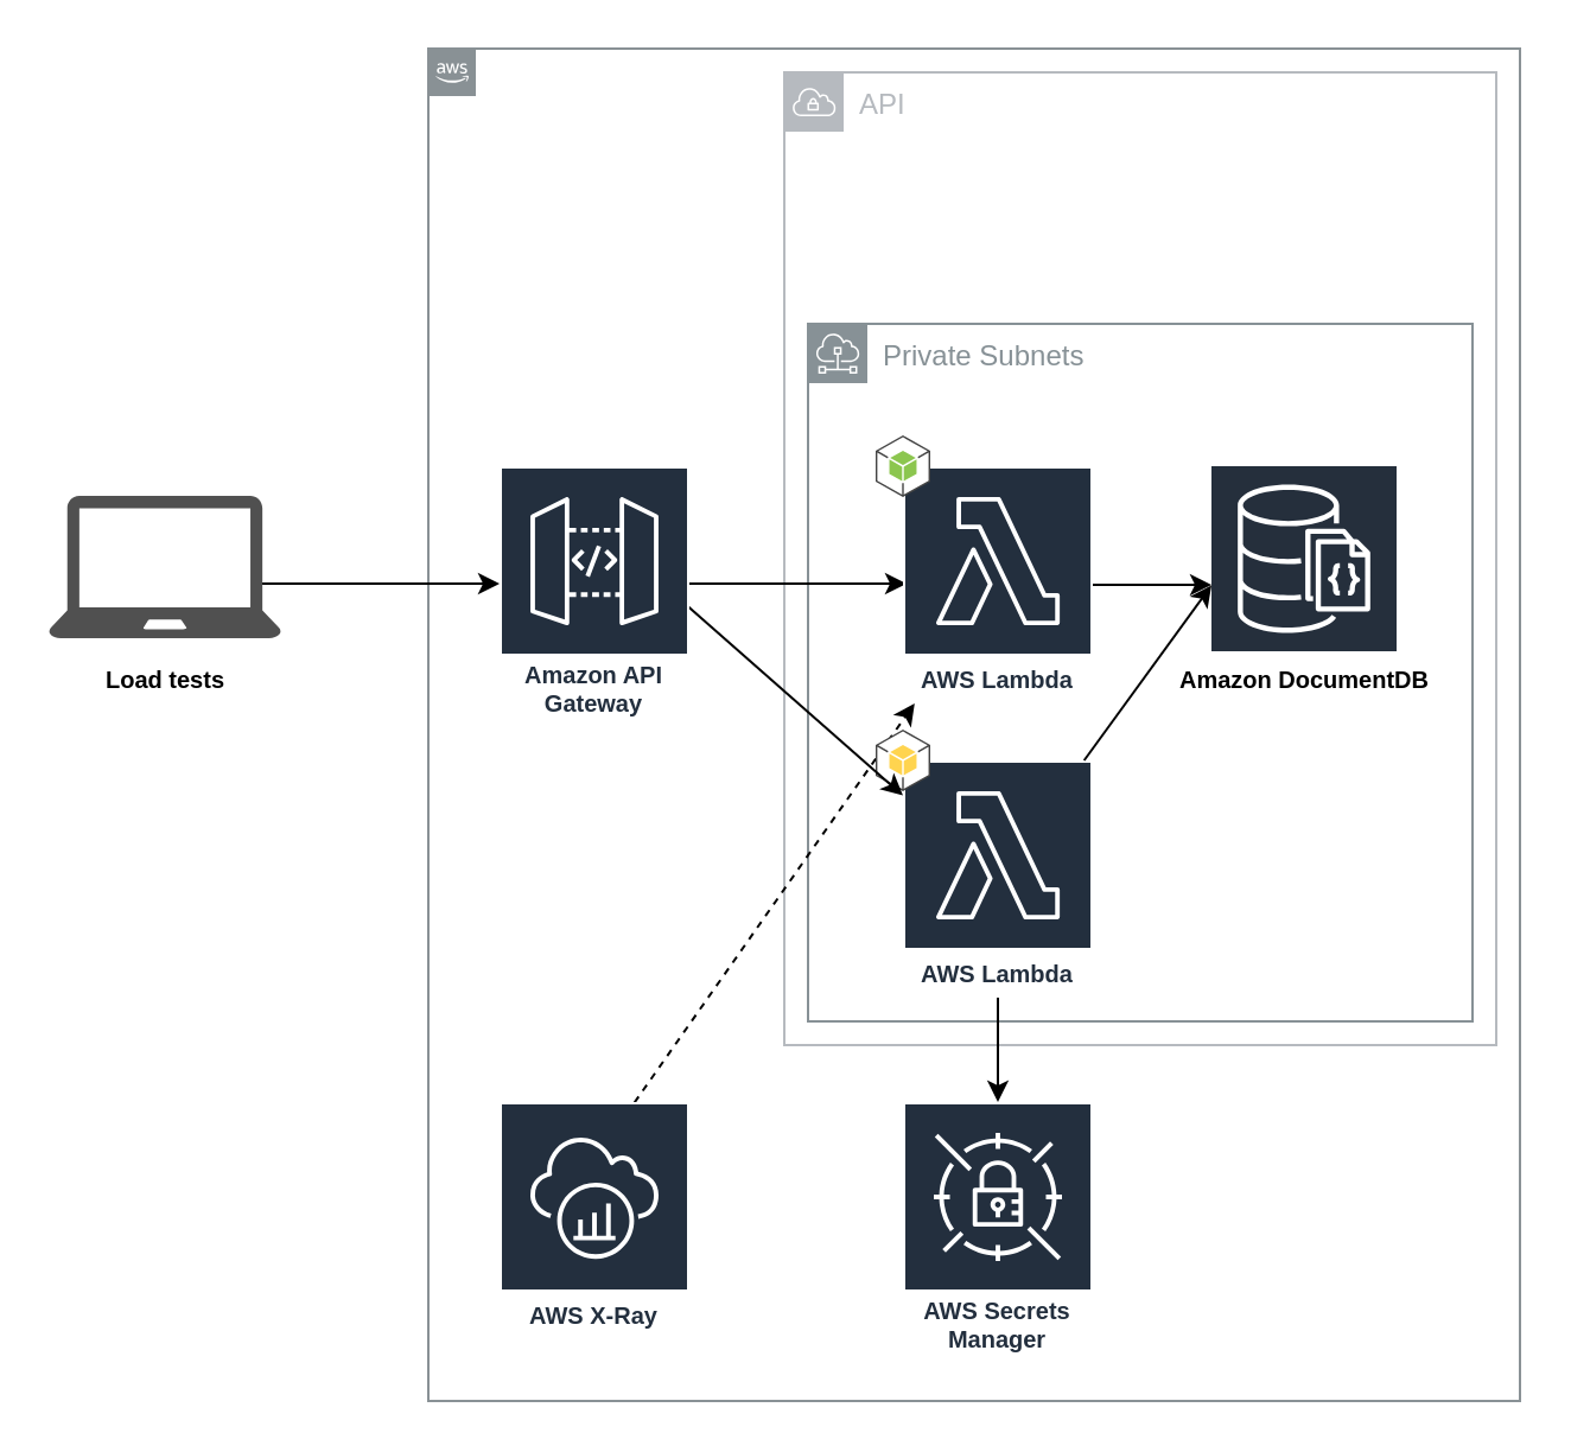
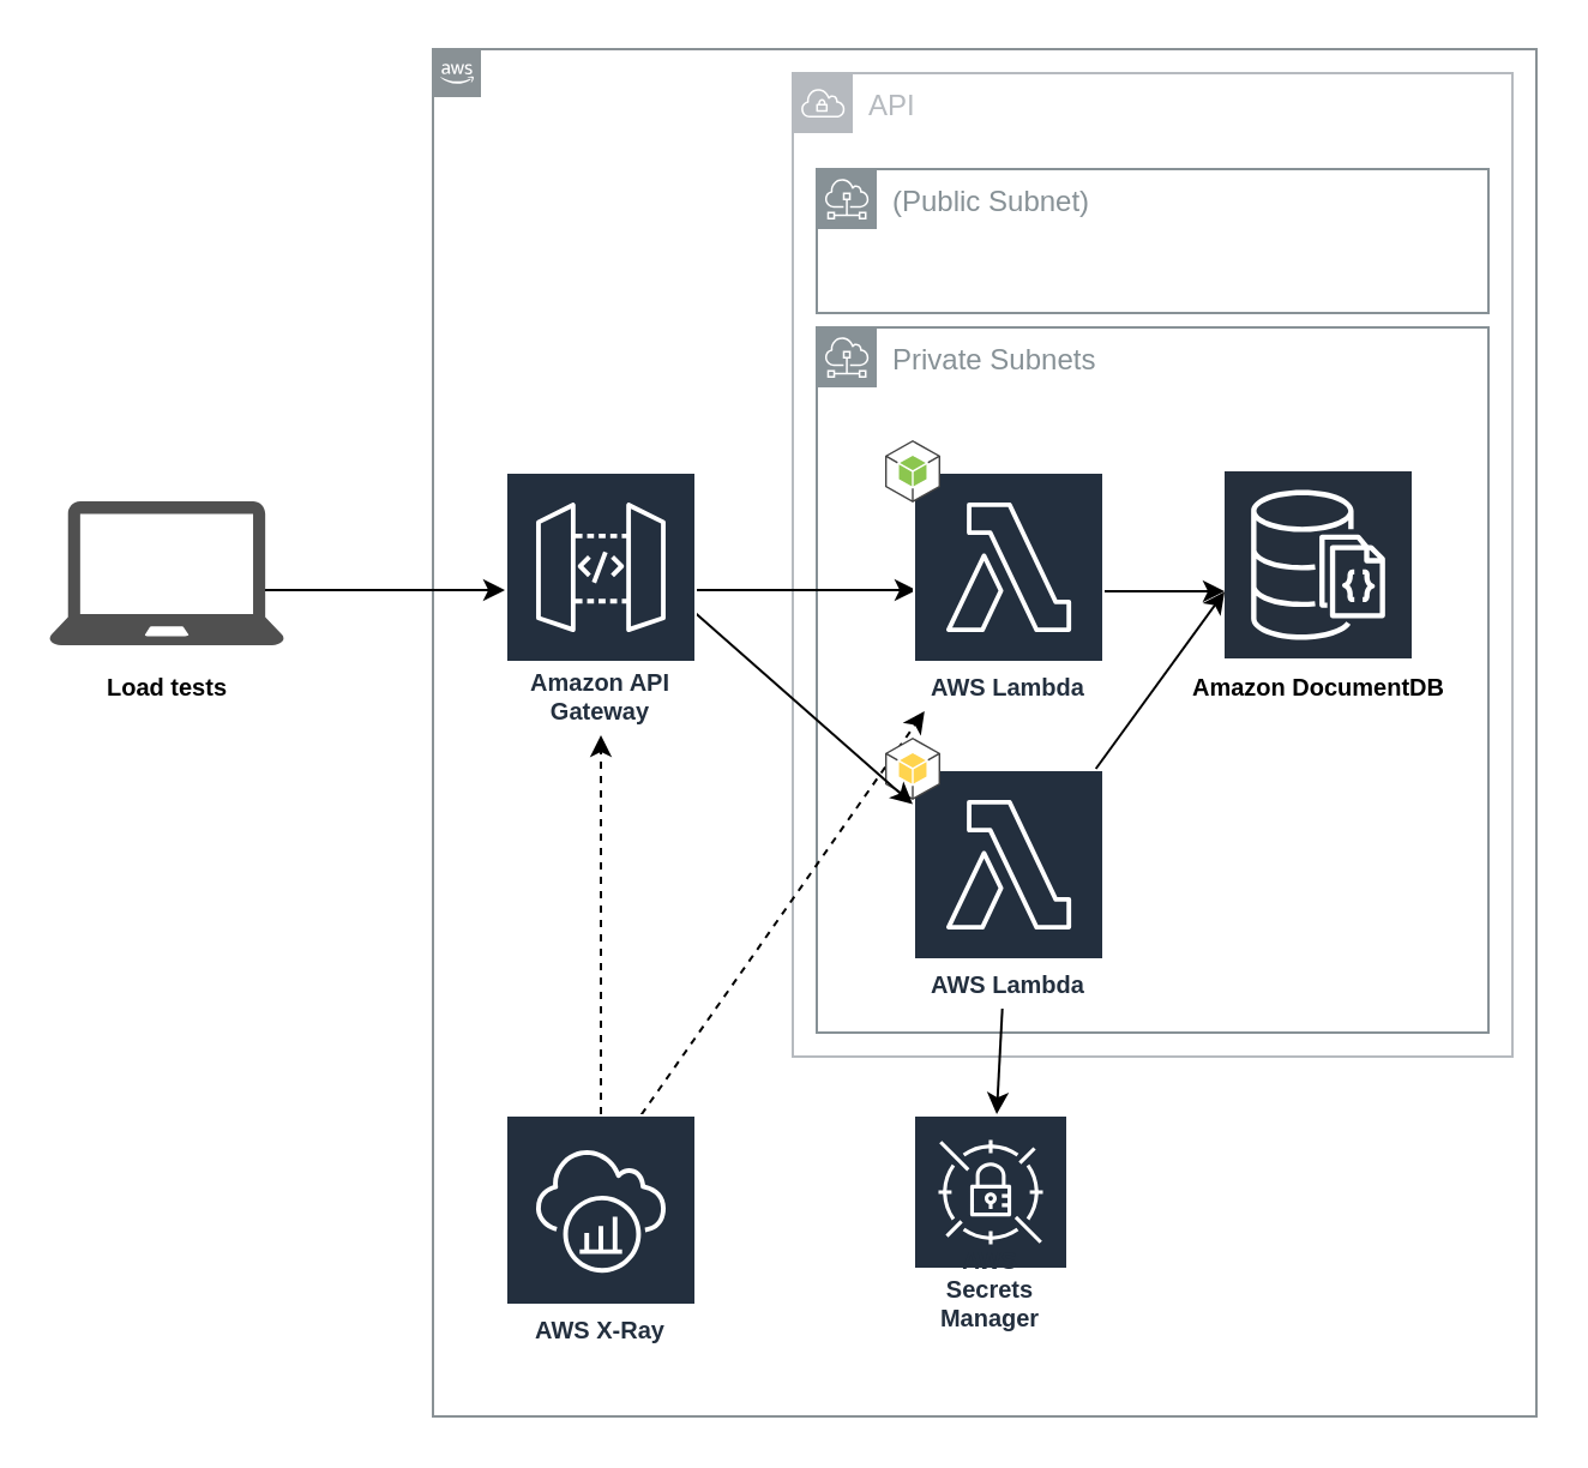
+ <mxCell id="3" value="(Public Subnet)" style="outlineConnect=0;gradientColor=none;html=1;whiteSpace=wrap;fontSize=12;fontStyle=0;shape=mxgraph.aws4.group;grIcon=mxgraph.aws4.group_subnet;strokeColor=#879196;fillColor=none;verticalAlign=top;align=left;spacingLeft=30;fontColor=#879196;dashed=0;" vertex="1" parent="1"><mxGeometry x="340" y="70" width="280" height="60" as="geometry" /></mxCell>
+ <mxCell id="22" value="" style="rounded=0;orthogonalLoop=1;jettySize=auto;html=1;fontSize=10;dashed=1;" edge="1" parent="1" source="13" target="21"><mxGeometry relative="1" as="geometry"><mxPoint x="288.5" y="255.5" as="sourcePoint" /><mxPoint x="390" y="344.806" as="targetPoint" /></mxGeometry></mxCell>
- <mxCell id="8" value="AWS Secrets Manager" style="outlineConnect=0;fontColor=#232F3E;gradientColor=none;strokeColor=#ffffff;fillColor=#232F3E;dashed=0;verticalLabelPosition=middle;verticalAlign=bottom;align=center;html=1;whiteSpace=wrap;fontSize=10;fontStyle=1;spacing=3;shape=mxgraph.aws4.productIcon;prIcon=mxgraph.aws4.secrets_manager;" vertex="1" parent="1"><mxGeometry x="380" y="464" width="80" height="110" as="geometry" /></mxCell>
+ <mxCell id="8" value="AWS Secrets Manager" style="outlineConnect=0;fontColor=#232F3E;gradientColor=none;strokeColor=#ffffff;fillColor=#232F3E;dashed=0;verticalLabelPosition=middle;verticalAlign=bottom;align=center;html=1;whiteSpace=wrap;fontSize=10;fontStyle=1;spacing=3;shape=mxgraph.aws4.productIcon;prIcon=mxgraph.aws4.secrets_manager;" vertex="1" parent="1"><mxGeometry x="380" y="464" width="65" height="95" as="geometry" /></mxCell>
